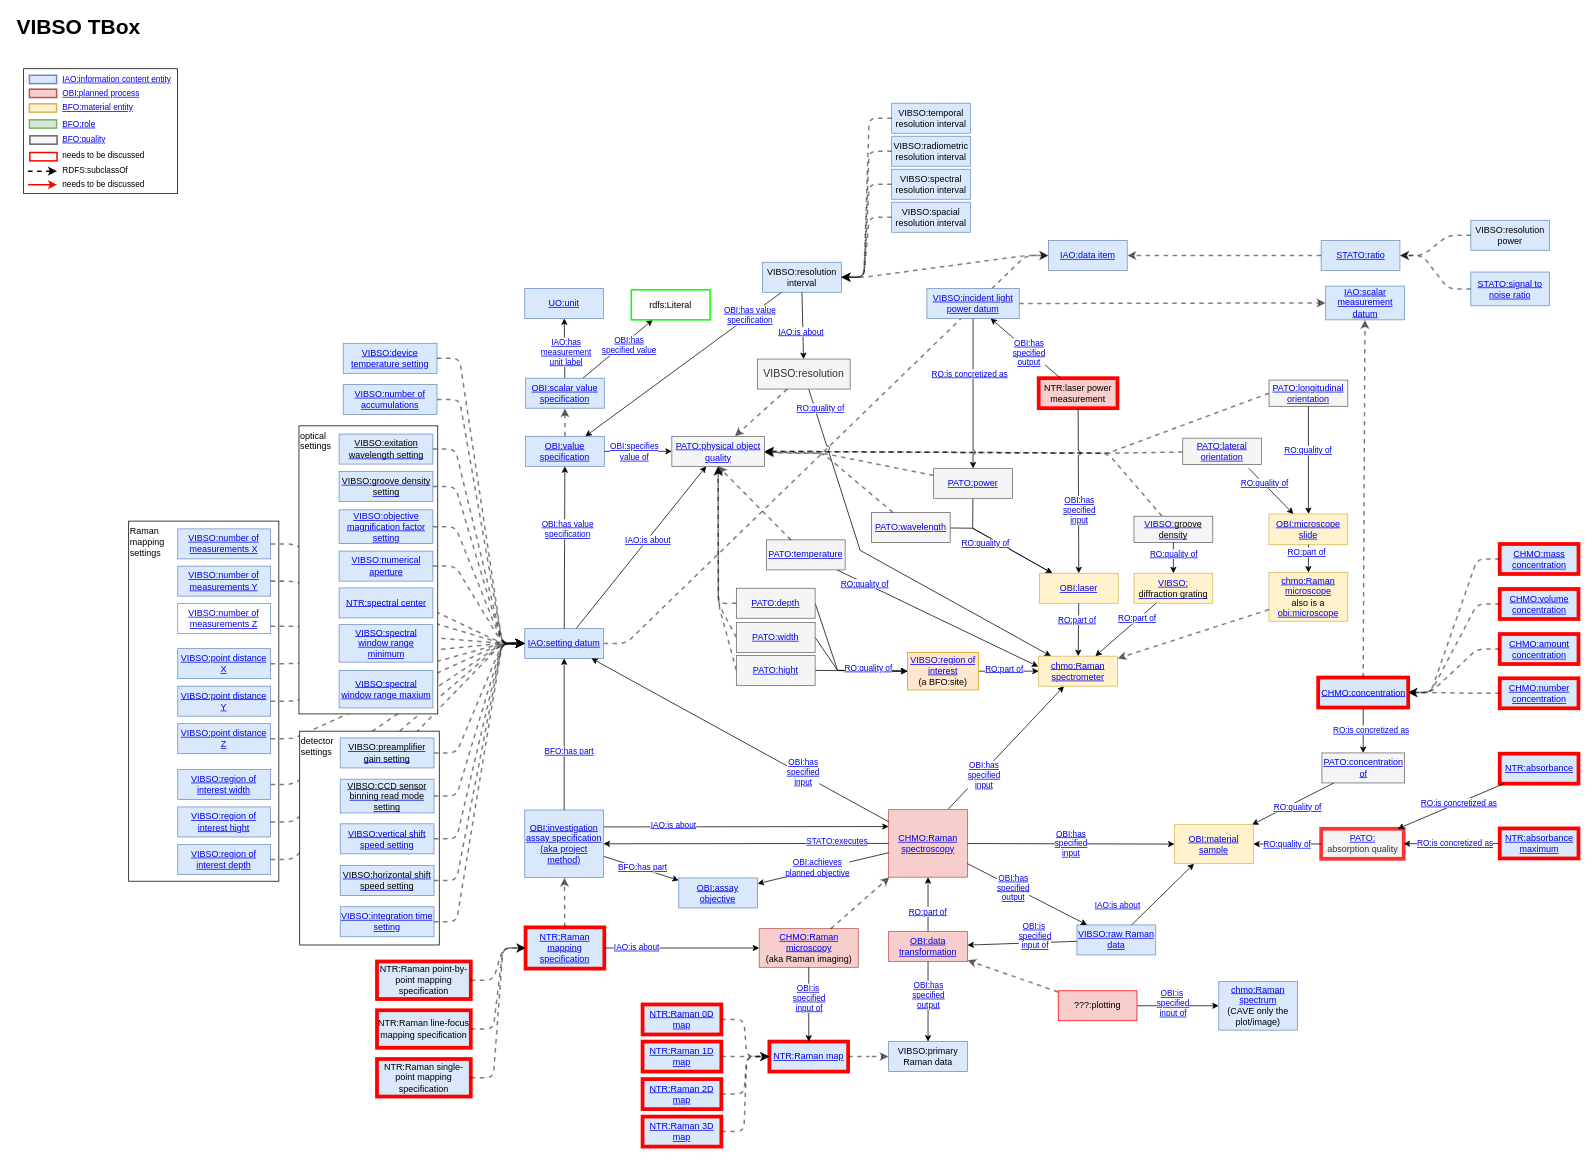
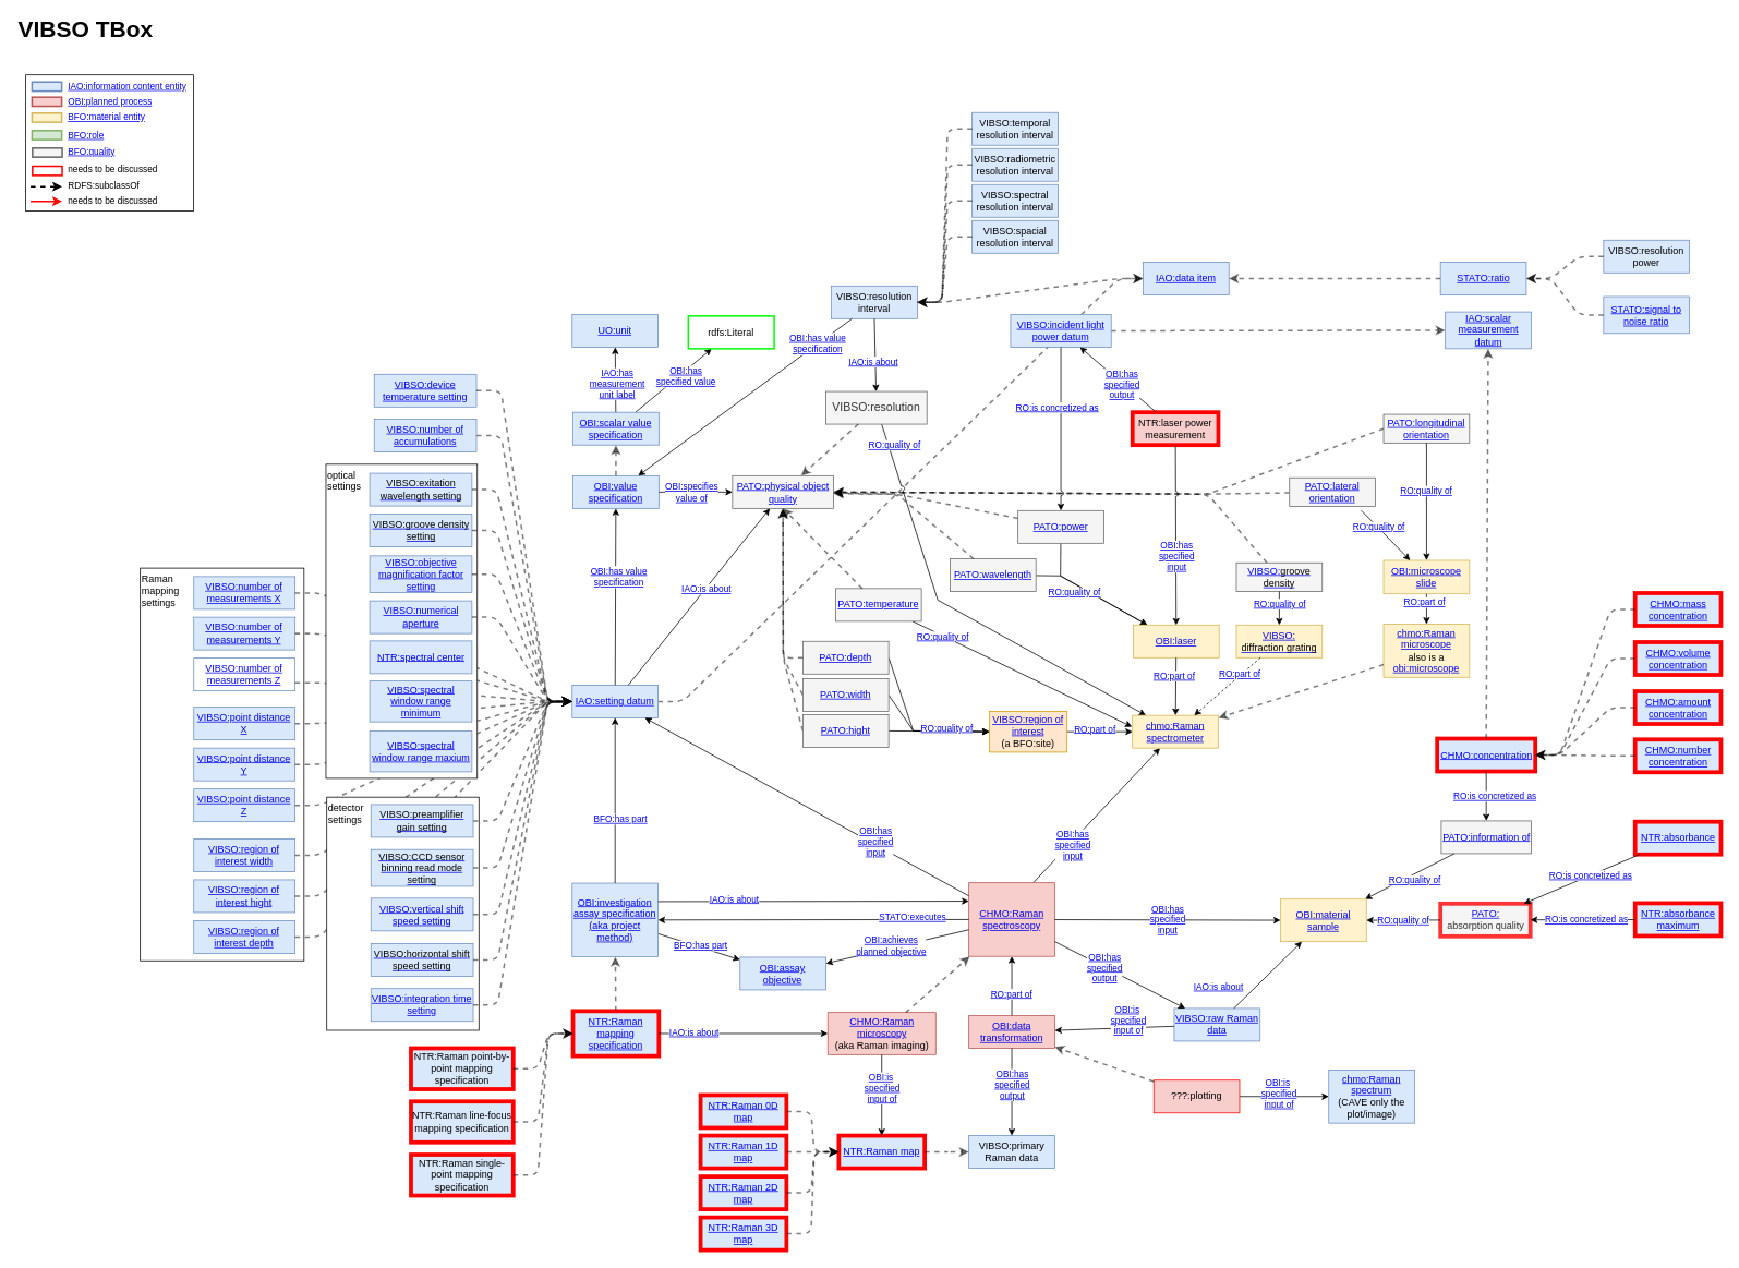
- <mxCell id="110" style="rounded=0;orthogonalLoop=1;jettySize=auto;html=1;" parent="1" source="84" target="61" edge="1"><mxGeometry relative="1" as="geometry"><mxPoint x="1048" y="1385.13" as="sourcePoint" /><mxPoint x="1176" y="1482.13" as="targetPoint" /></mxGeometry></mxCell>
+ <mxCell id="110" style="rounded=0;orthogonalLoop=1;jettySize=auto;html=1;dashed=1;" parent="1" source="84" target="61" edge="1"><mxGeometry relative="1" as="geometry"><mxPoint x="1048" y="1385.13" as="sourcePoint" /><mxPoint x="1176" y="1482.13" as="targetPoint" /></mxGeometry></mxCell>
- <mxCell id="46" value="&lt;a href=&quot;https://terminology.nfdi4chem.de/ts/ontologies/pato/terms?iri=http%3A%2F%2Fpurl.obolibrary.org%2Fobo%2FPATO_0000033&quot;&gt;PATO:concentration of&lt;/a&gt;" style="rounded=0;whiteSpace=wrap;html=1;glass=0;fillColor=#f5f5f5;fontStyle=0;fontSize=12;shadow=0;strokeColor=#666666;strokeWidth=1;fontColor=#333333;fontFamily=Helvetica;" parent="1" vertex="1"><mxGeometry x="1761.5" y="1003" width="110" height="40" as="geometry" /></mxCell>
+ <mxCell id="46" value="&lt;a href=&quot;https://terminology.nfdi4chem.de/ts/ontologies/pato/terms?iri=http%3A%2F%2Fpurl.obolibrary.org%2Fobo%2FPATO_0000033&quot;&gt;PATO:information of&lt;/a&gt;" style="rounded=0;whiteSpace=wrap;html=1;glass=0;fillColor=#f5f5f5;fontStyle=0;fontSize=12;shadow=0;strokeColor=#666666;strokeWidth=1;fontColor=#333333;fontFamily=Helvetica;" parent="1" vertex="1"><mxGeometry x="1761.5" y="1003" width="110" height="40" as="geometry" /></mxCell>
